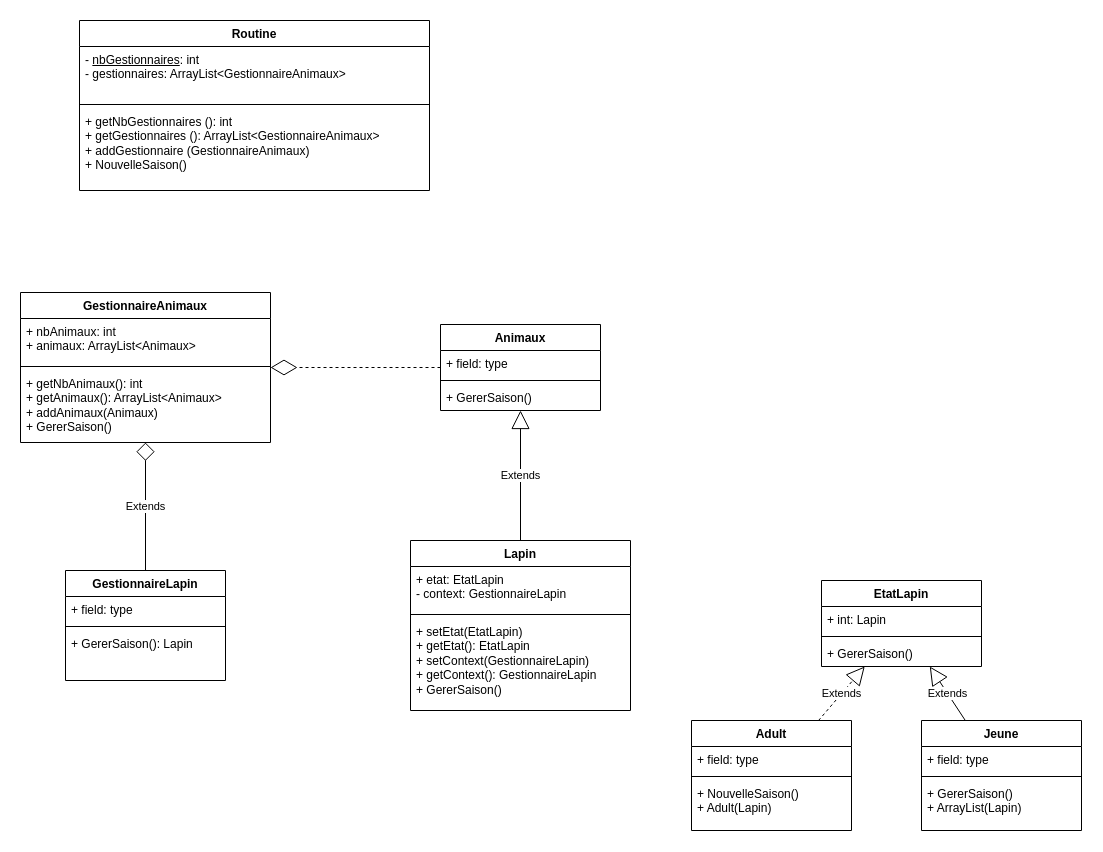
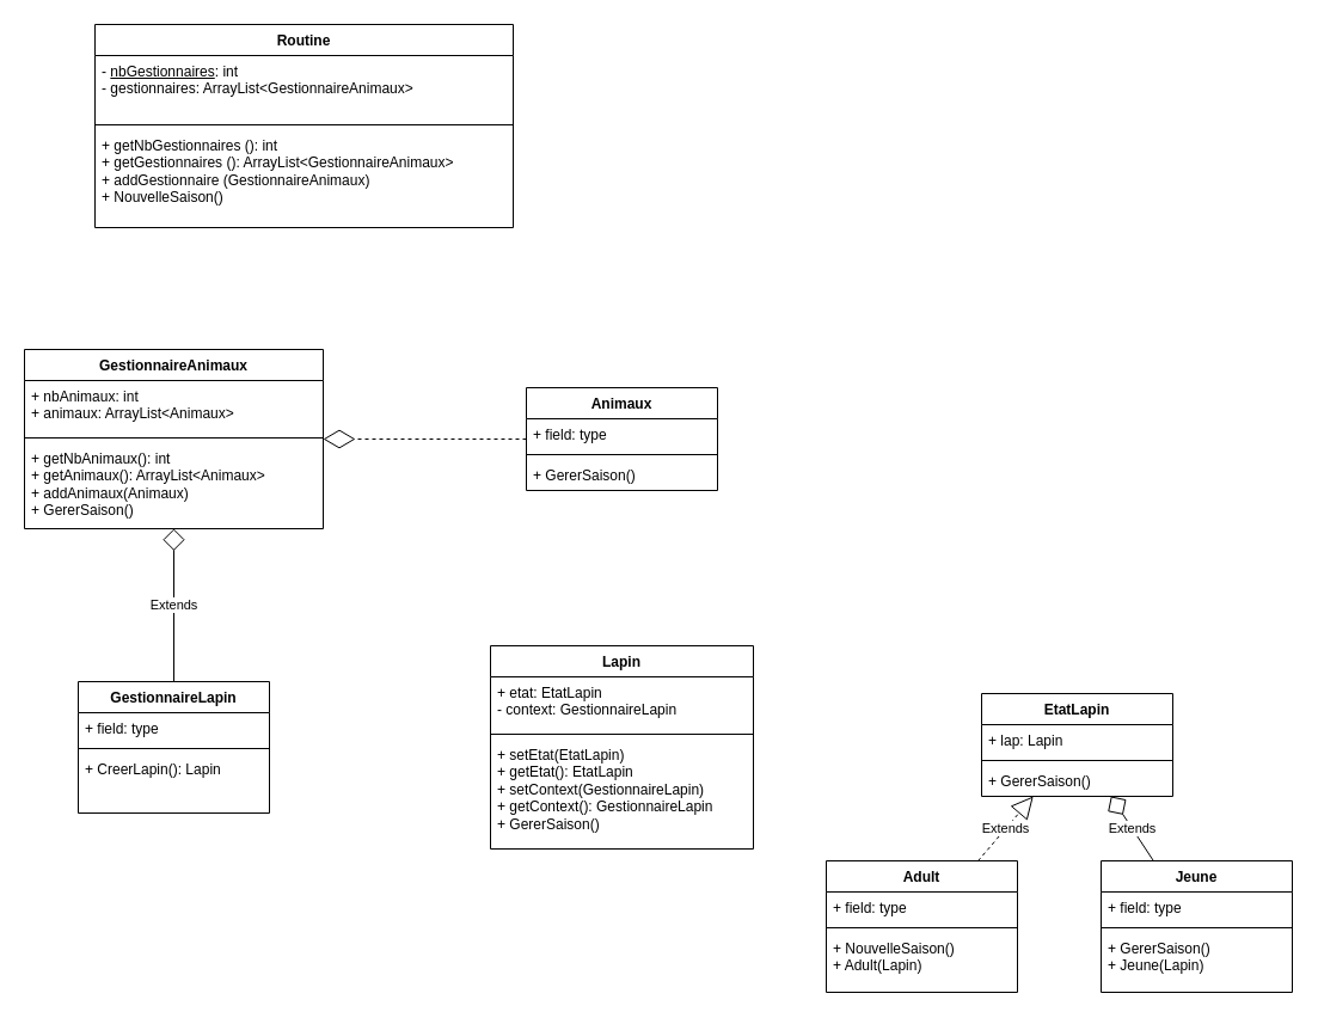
- <mxCell id="35" value="Extends" style="endArrow=block;endSize=16;endFill=0;html=1;rounded=0;" parent="1" source="14" target="6" edge="1"><mxGeometry width="160" relative="1" as="geometry"><mxPoint x="320" y="588" as="sourcePoint" /><mxPoint x="320" y="460" as="targetPoint" /></mxGeometry></mxCell>
- <mxCell id="23" value="+ int: Lapin" style="text;strokeColor=none;fillColor=none;align=left;verticalAlign=top;spacingLeft=4;spacingRight=4;overflow=hidden;rotatable=0;points=[[0,0.5],[1,0.5]];portConstraint=eastwest;whiteSpace=wrap;html=1;" parent="22" vertex="1"><mxGeometry y="26" width="160" height="26" as="geometry" /></mxCell>
+ <mxCell id="23" value="+ lap: Lapin" style="text;strokeColor=none;fillColor=none;align=left;verticalAlign=top;spacingLeft=4;spacingRight=4;overflow=hidden;rotatable=0;points=[[0,0.5],[1,0.5]];portConstraint=eastwest;whiteSpace=wrap;html=1;" parent="22" vertex="1"><mxGeometry y="26" width="160" height="26" as="geometry" /></mxCell>
- <mxCell id="21" value="&lt;div&gt;+ GererSaison(): Lapin&lt;/div&gt;" style="text;strokeColor=none;fillColor=none;align=left;verticalAlign=top;spacingLeft=4;spacingRight=4;overflow=hidden;rotatable=0;points=[[0,0.5],[1,0.5]];portConstraint=eastwest;whiteSpace=wrap;html=1;" parent="18" vertex="1"><mxGeometry y="60" width="160" height="50" as="geometry" /></mxCell>
+ <mxCell id="21" value="&lt;div&gt;+ CreerLapin(): Lapin&lt;/div&gt;" style="text;strokeColor=none;fillColor=none;align=left;verticalAlign=top;spacingLeft=4;spacingRight=4;overflow=hidden;rotatable=0;points=[[0,0.5],[1,0.5]];portConstraint=eastwest;whiteSpace=wrap;html=1;" parent="18" vertex="1"><mxGeometry y="60" width="160" height="50" as="geometry" /></mxCell>
- <mxCell id="37" value="Extends" style="endArrow=block;endSize=16;endFill=0;html=1;rounded=0;" parent="1" source="30" target="22" edge="1"><mxGeometry width="160" relative="1" as="geometry"><mxPoint x="791" y="666" as="sourcePoint" /><mxPoint x="791" y="538" as="targetPoint" /></mxGeometry></mxCell>
+ <mxCell id="37" value="Extends" style="endArrow=diamond;endSize=16;endFill=0;html=1;rounded=0;" parent="1" source="30" target="22" edge="1"><mxGeometry width="160" relative="1" as="geometry"><mxPoint x="791" y="666" as="sourcePoint" /><mxPoint x="791" y="538" as="targetPoint" /></mxGeometry></mxCell>
- <mxCell id="33" value="&lt;div&gt;+ GererSaison()&lt;/div&gt;&lt;div&gt;+ ArrayList(Lapin)&lt;br&gt;&lt;/div&gt;" style="text;strokeColor=none;fillColor=none;align=left;verticalAlign=top;spacingLeft=4;spacingRight=4;overflow=hidden;rotatable=0;points=[[0,0.5],[1,0.5]];portConstraint=eastwest;whiteSpace=wrap;html=1;" parent="30" vertex="1"><mxGeometry y="60" width="160" height="50" as="geometry" /></mxCell>
+ <mxCell id="33" value="&lt;div&gt;+ GererSaison()&lt;/div&gt;&lt;div&gt;+ Jeune(Lapin)&lt;br&gt;&lt;/div&gt;" style="text;strokeColor=none;fillColor=none;align=left;verticalAlign=top;spacingLeft=4;spacingRight=4;overflow=hidden;rotatable=0;points=[[0,0.5],[1,0.5]];portConstraint=eastwest;whiteSpace=wrap;html=1;" parent="30" vertex="1"><mxGeometry y="60" width="160" height="50" as="geometry" /></mxCell>
